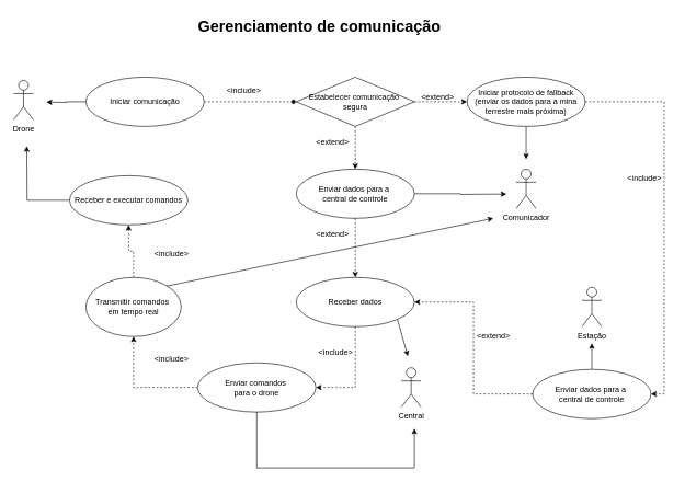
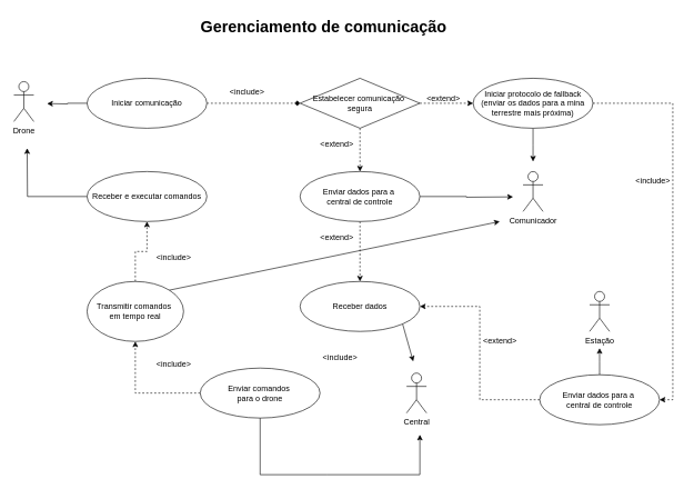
- <mxCell id="22" value="Receber e executar comandos" style="ellipse;whiteSpace=wrap;html=1;" vertex="1" parent="1"><mxGeometry x="105" y="267" width="180" height="75" as="geometry" /></mxCell>
+ <mxCell id="22" value="Receber e executar comandos" style="ellipse;whiteSpace=wrap;html=1;" vertex="1" parent="1"><mxGeometry x="130" y="257" width="180" height="75" as="geometry" /></mxCell>
- <mxCell id="15" style="edgeStyle=orthogonalEdgeStyle;rounded=0;orthogonalLoop=1;jettySize=auto;html=1;exitX=0.5;exitY=1;exitDx=0;exitDy=0;entryX=1;entryY=0.5;entryDx=0;entryDy=0;dashed=1;" edge="1" parent="1" source="16" target="20"><mxGeometry relative="1" as="geometry" /></mxCell>
